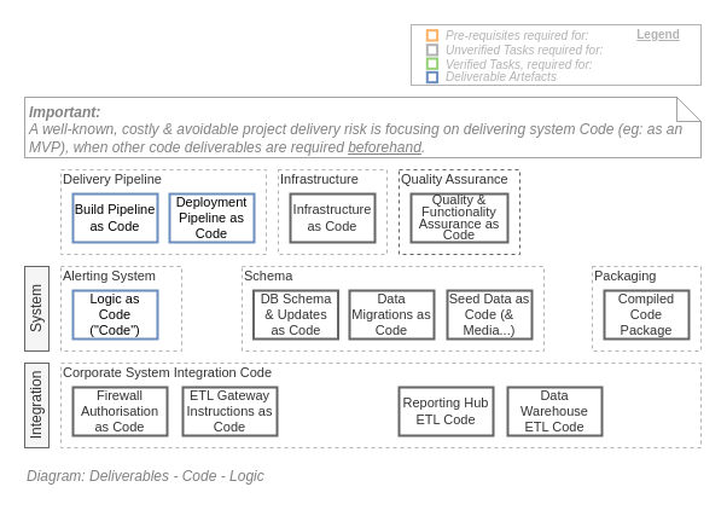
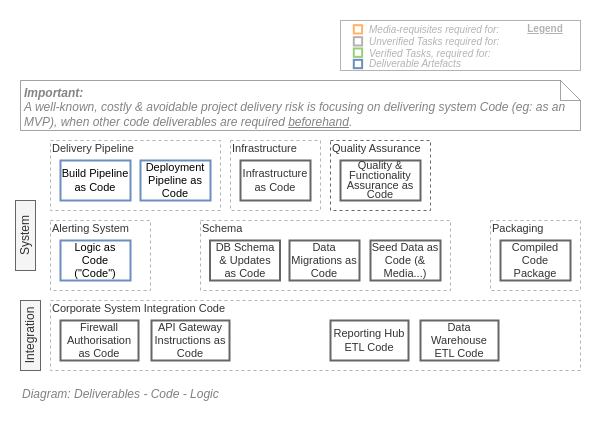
- <mxCell id="31" value="Pre-requisites required for:" style="text;html=1;strokeColor=none;fillColor=none;align=left;verticalAlign=middle;whiteSpace=wrap;rounded=0;fontSize=10;fontStyle=2;fontColor=#B3B3B3;" vertex="1" parent="27"><mxGeometry x="26.595" y="4.667" width="213.405" height="8.333" as="geometry" /></mxCell>
+ <mxCell id="31" value="Media-requisites required for:" style="text;html=1;strokeColor=none;fillColor=none;align=left;verticalAlign=middle;whiteSpace=wrap;rounded=0;fontSize=10;fontStyle=2;fontColor=#B3B3B3;" vertex="1" parent="27"><mxGeometry x="26.595" y="4.667" width="213.405" height="8.333" as="geometry" /></mxCell>
- <mxCell id="21" value="System" style="rounded=0;whiteSpace=wrap;html=1;fontSize=12;align=center;horizontal=0;fillColor=#f5f5f5;strokeColor=#666666;fontColor=#333333;" vertex="1" parent="1"><mxGeometry x="20" y="220" width="20" height="70" as="geometry" /></mxCell>
+ <mxCell id="21" value="System" style="rounded=0;whiteSpace=wrap;html=1;fontSize=12;align=center;horizontal=0;fillColor=#f5f5f5;strokeColor=#666666;fontColor=#333333;" vertex="1" parent="1"><mxGeometry x="15" y="200" width="20" height="70" as="geometry" /></mxCell>
- <mxCell id="18" value="ETL Gateway Instructions as Code" style="rounded=0;whiteSpace=wrap;html=1;shadow=0;glass=0;comic=0;strokeColor=#666666;fontSize=11;align=center;recursiveResize=0;container=1;collapsible=0;strokeWidth=2;fontColor=#333333;fillColor=none;" vertex="1" parent="16"><mxGeometry x="101" y="20" width="78" height="40" as="geometry" /></mxCell>
+ <mxCell id="18" value="API Gateway Instructions as Code" style="rounded=0;whiteSpace=wrap;html=1;shadow=0;glass=0;comic=0;strokeColor=#666666;fontSize=11;align=center;recursiveResize=0;container=1;collapsible=0;strokeWidth=2;fontColor=#333333;fillColor=none;" vertex="1" parent="16"><mxGeometry x="101" y="20" width="78" height="40" as="geometry" /></mxCell>
